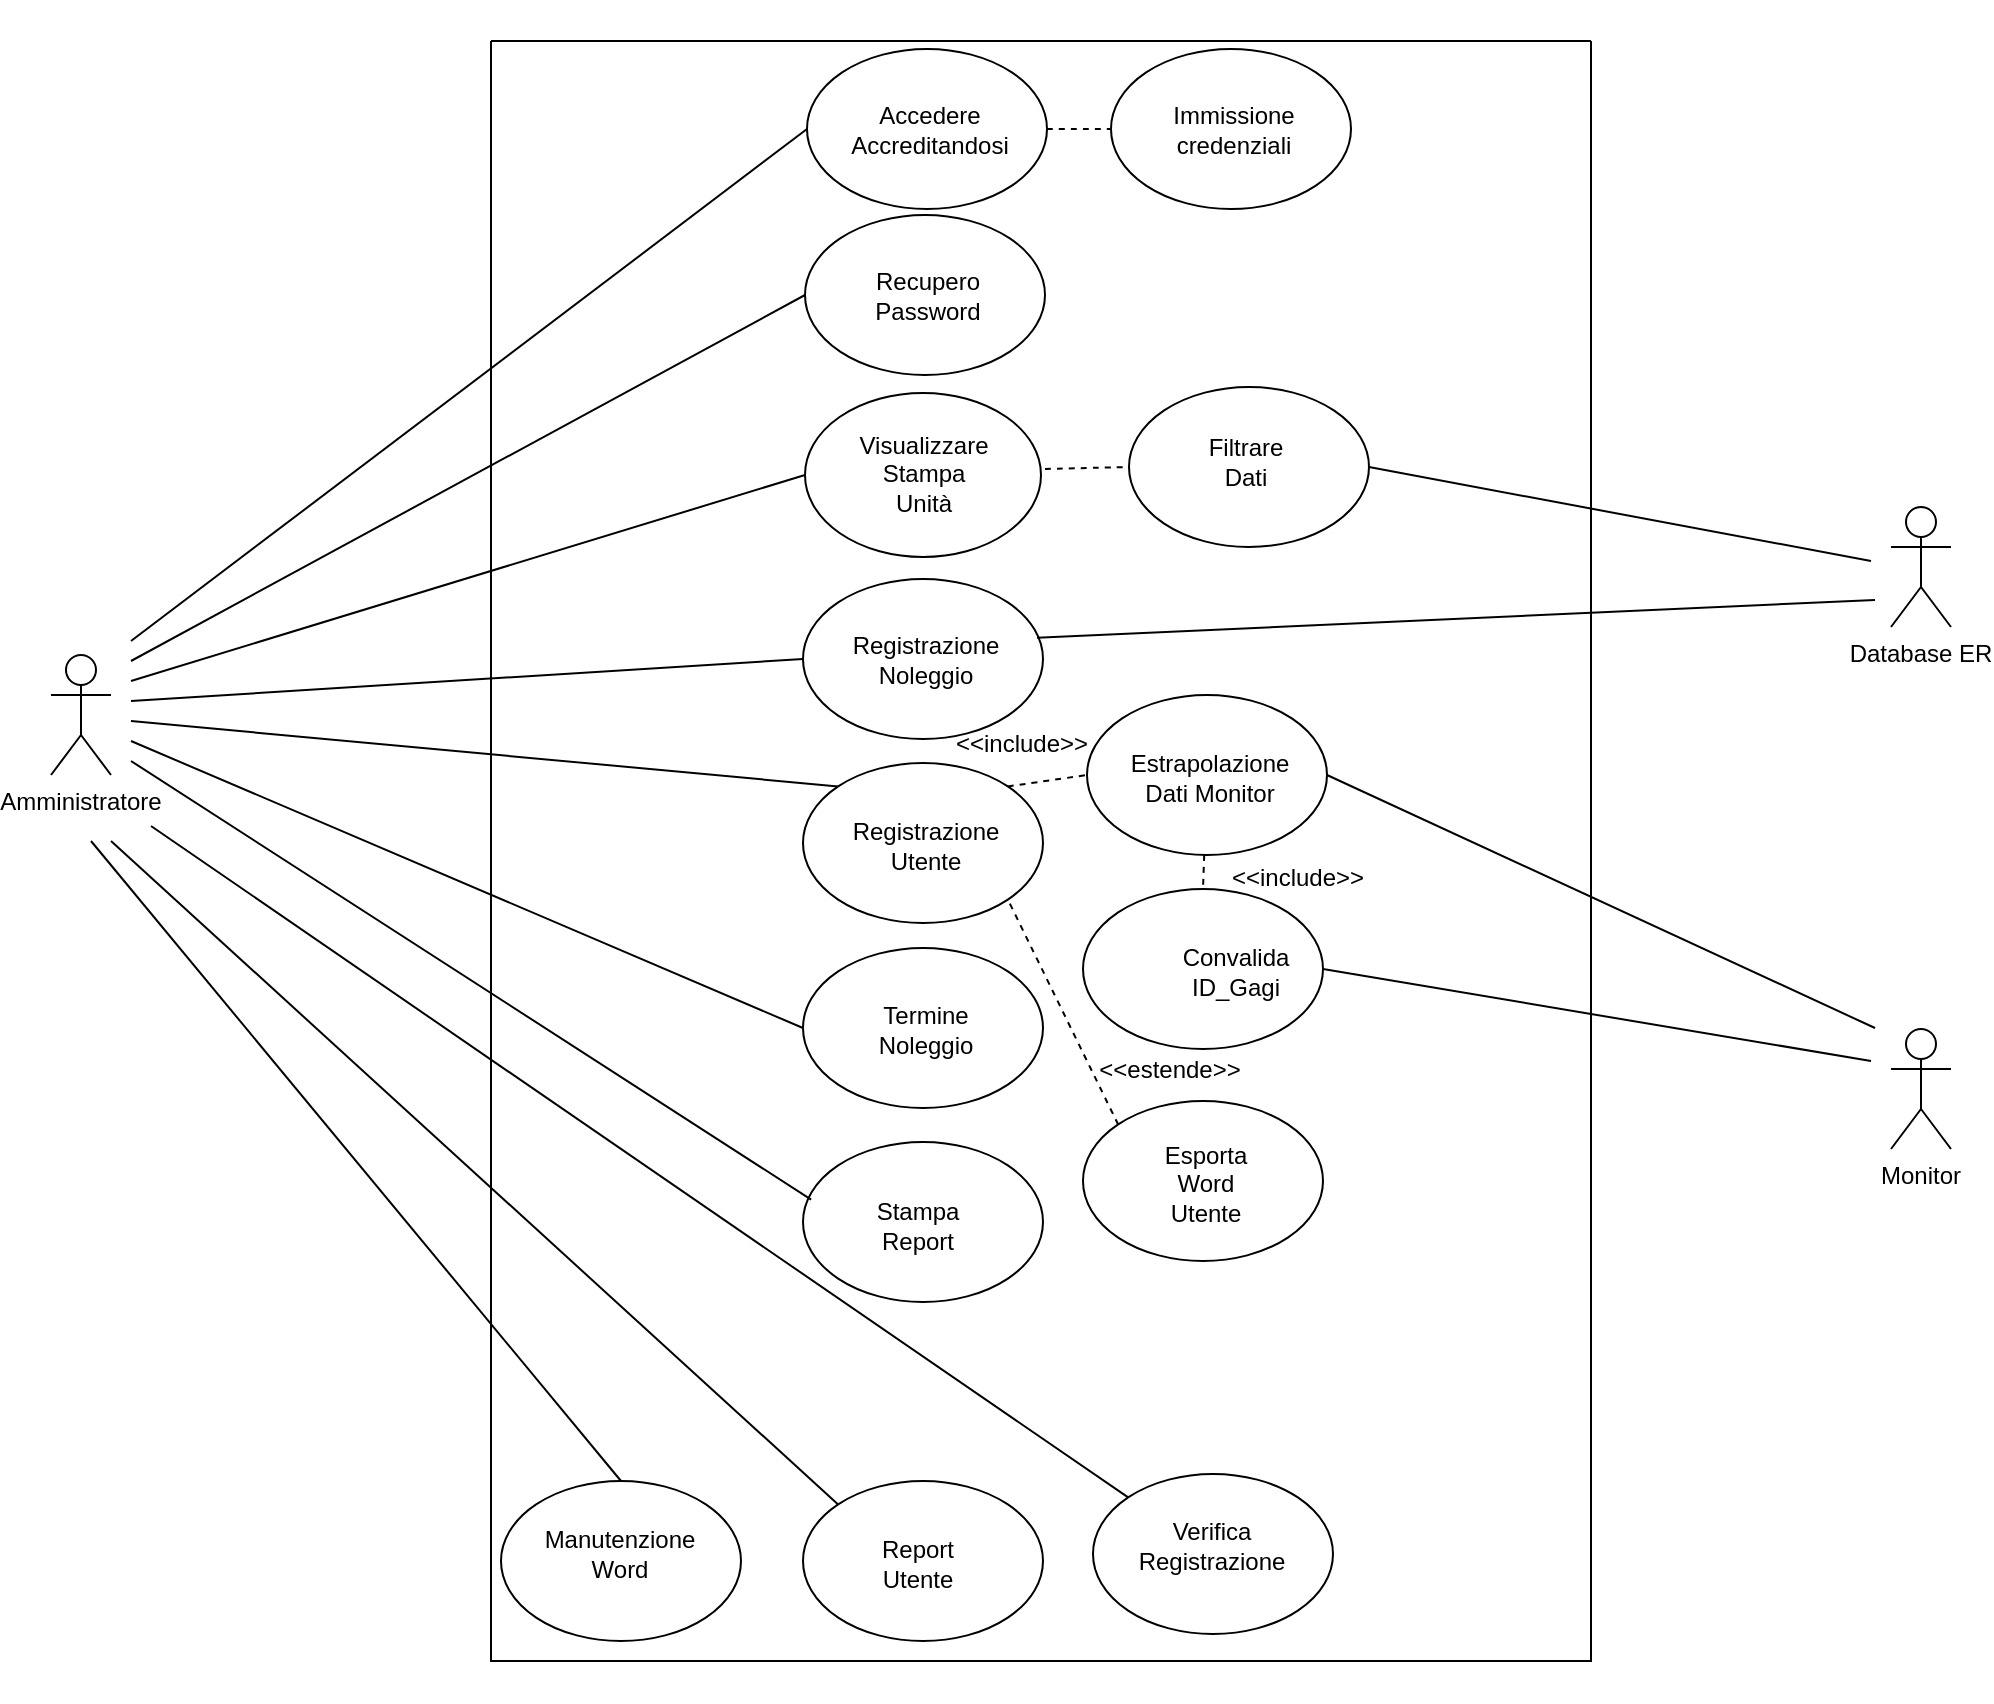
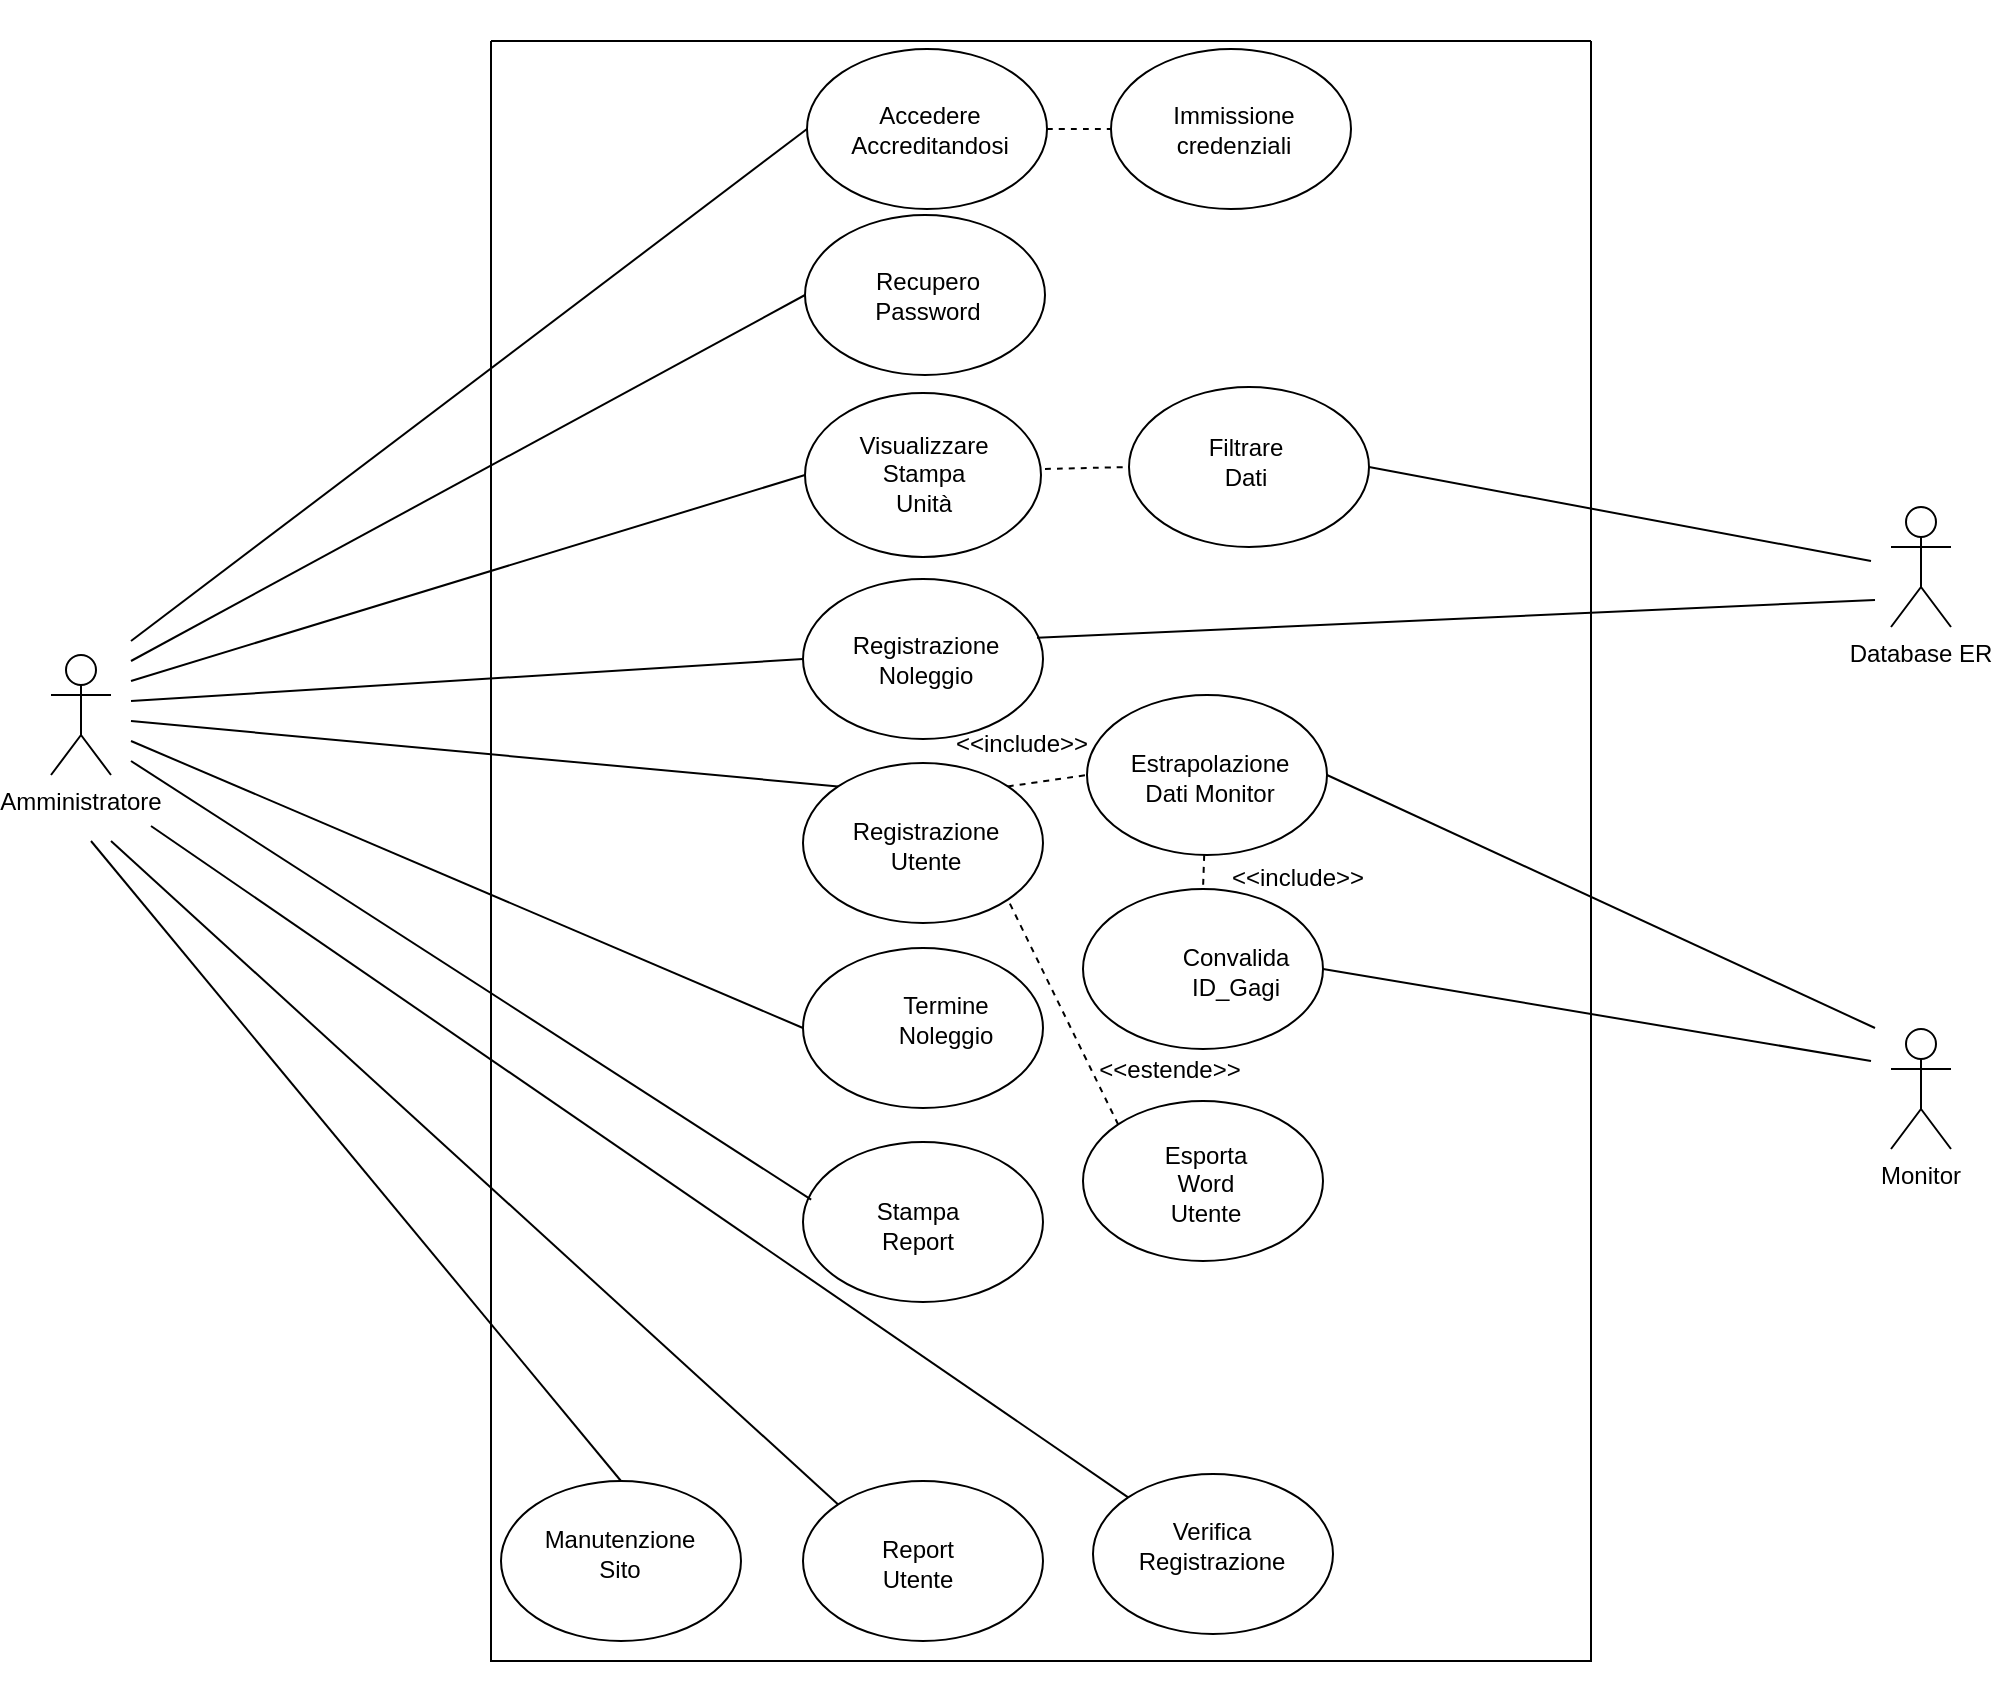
- <mxCell id="11" value="Termine Noleggio" style="text;html=1;align=center;verticalAlign=middle;whiteSpace=wrap;rounded=0;" vertex="1" parent="1"><mxGeometry x="428" y="496.5" width="60" height="36" as="geometry" /></mxCell>
+ <mxCell id="11" value="Termine Noleggio" style="text;html=1;align=center;verticalAlign=middle;whiteSpace=wrap;rounded=0;" vertex="1" parent="1"><mxGeometry x="438" y="491.5" width="60" height="36" as="geometry" /></mxCell>
- <mxCell id="29" value="Manutenzione Word" style="text;html=1;align=center;verticalAlign=middle;whiteSpace=wrap;rounded=0;" vertex="1" parent="1"><mxGeometry x="275" y="748" width="60" height="57" as="geometry" /></mxCell>
+ <mxCell id="29" value="Manutenzione Sito" style="text;html=1;align=center;verticalAlign=middle;whiteSpace=wrap;rounded=0;" vertex="1" parent="1"><mxGeometry x="275" y="748" width="60" height="57" as="geometry" /></mxCell>
